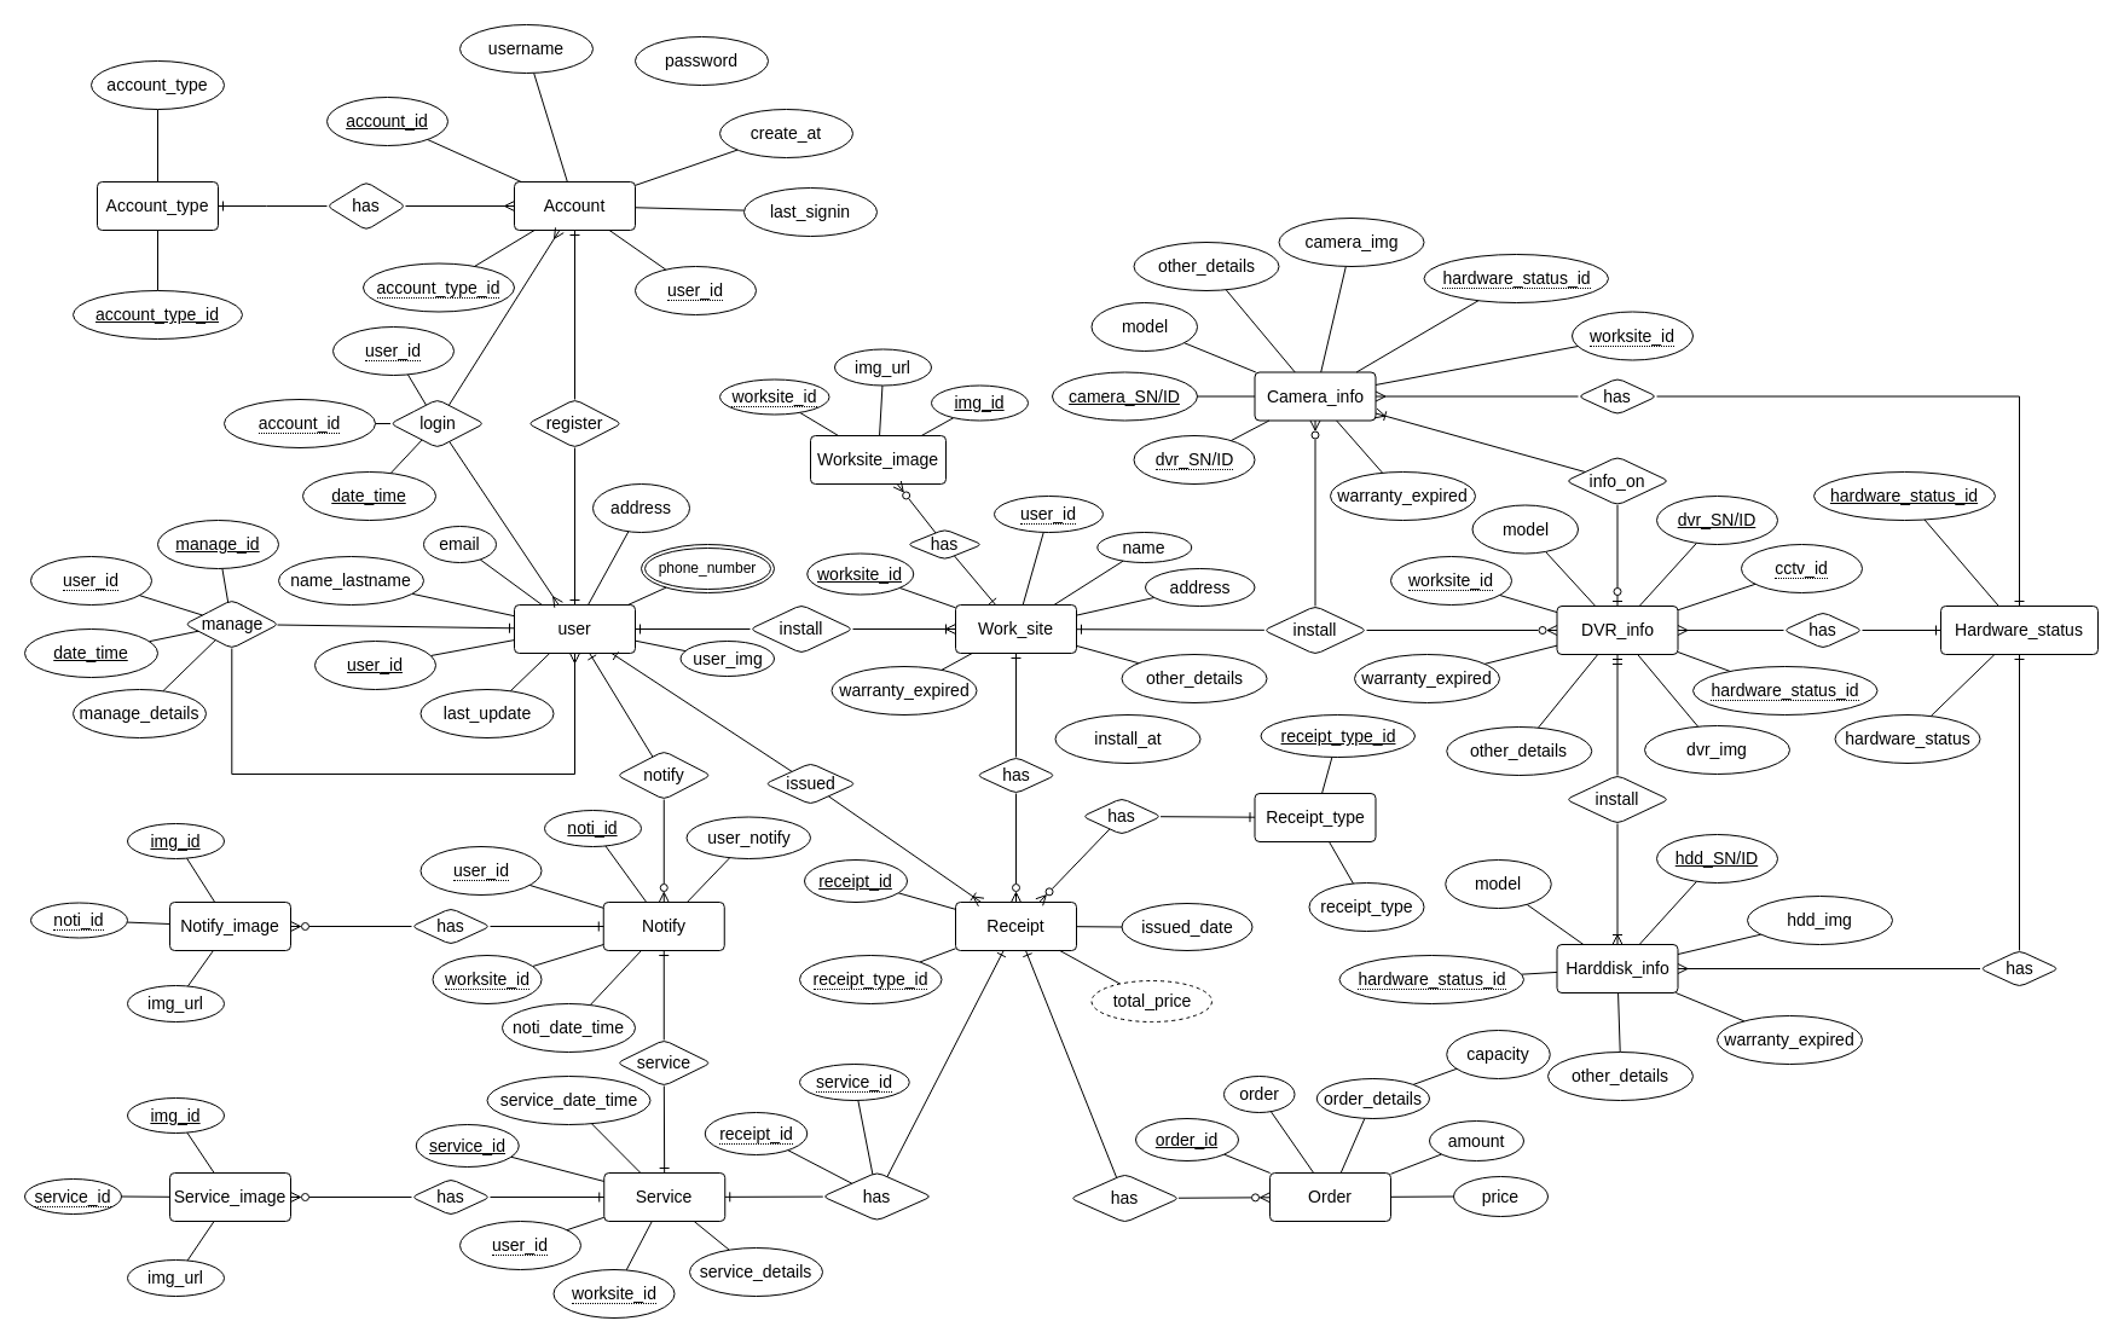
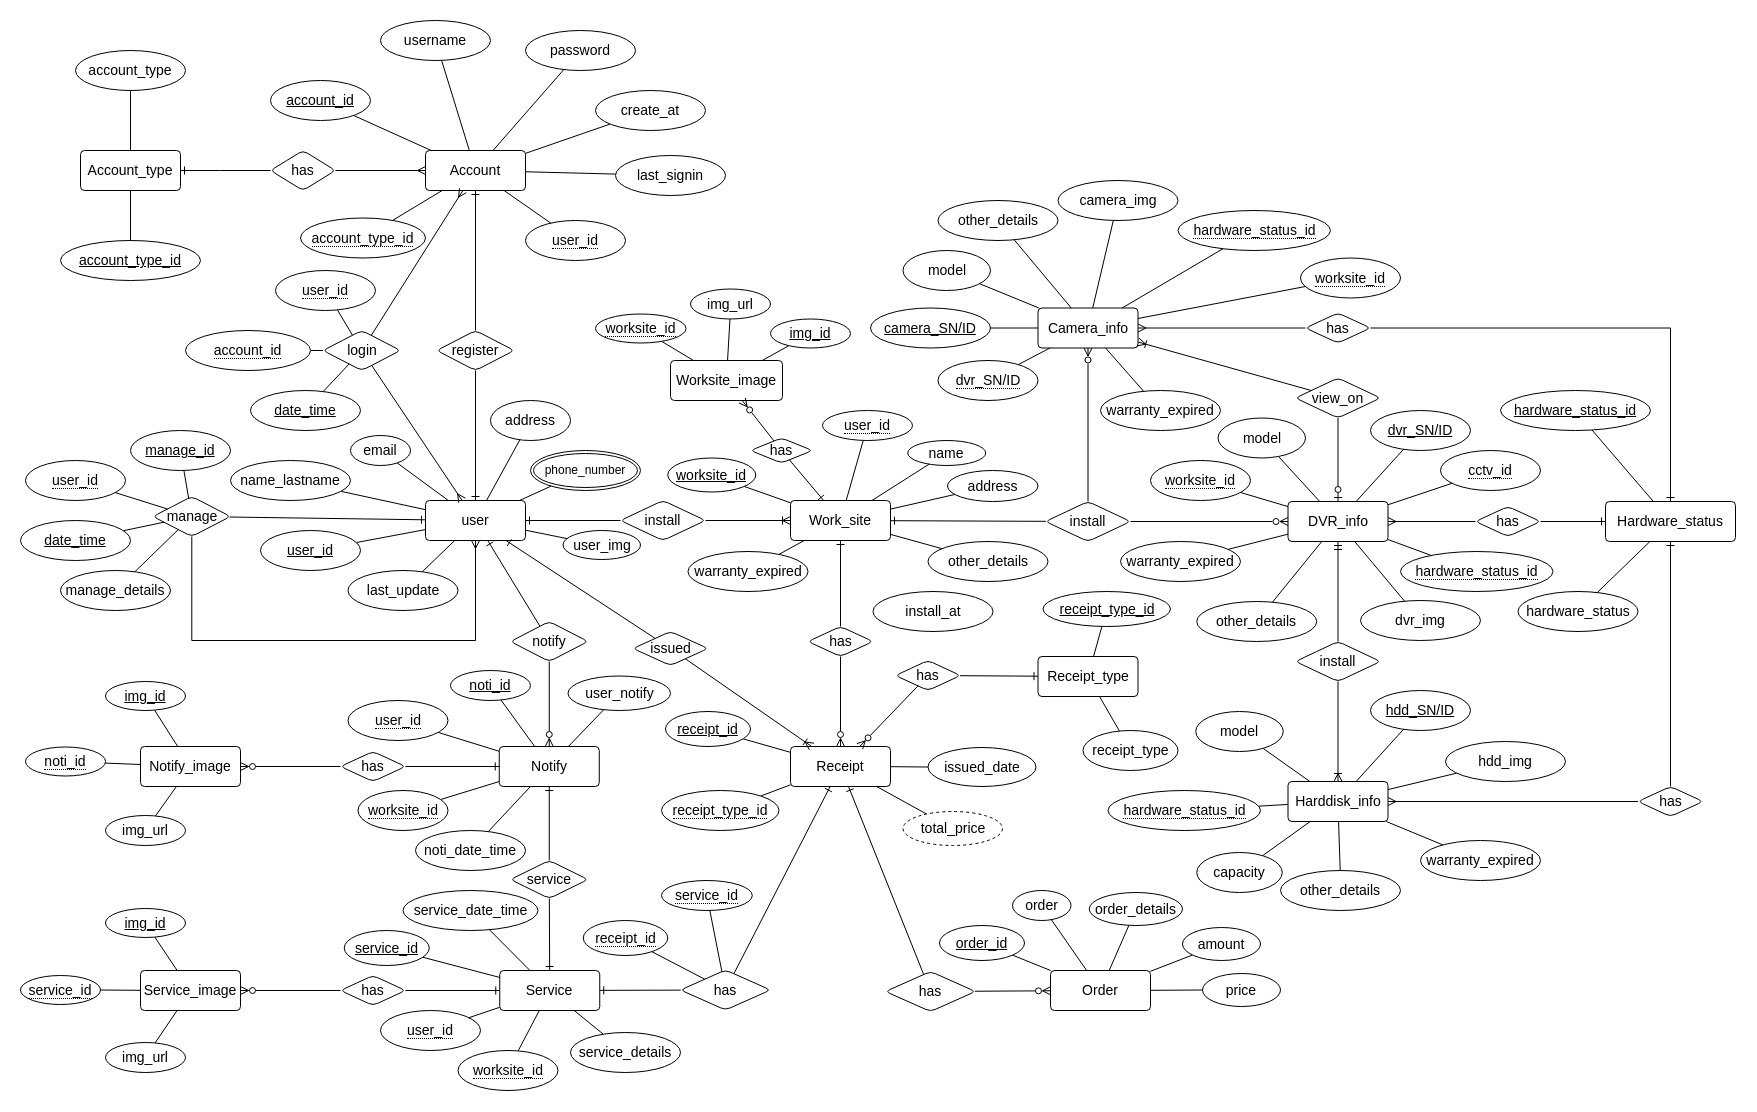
+ <mxCell id="16" style="edgeStyle=none;rounded=0;orthogonalLoop=1;jettySize=auto;html=1;endArrow=none;endFill=0;" parent="1" source="21" target="23" edge="1"><mxGeometry relative="1" as="geometry" /></mxCell>
- <mxCell id="105" value="info_on" style="rhombus;whiteSpace=wrap;html=1;fontSize=14;rounded=1;arcSize=10;" parent="1" vertex="1"><mxGeometry x="1295" y="377.5" width="85" height="40" as="geometry" /></mxCell>
+ <mxCell id="105" value="view_on" style="rhombus;whiteSpace=wrap;html=1;fontSize=14;rounded=1;arcSize=10;" parent="1" vertex="1"><mxGeometry x="1295" y="377.5" width="85" height="40" as="geometry" /></mxCell>
- <mxCell id="98" style="edgeStyle=none;rounded=0;orthogonalLoop=1;jettySize=auto;html=1;endArrow=none;endFill=0;" parent="1" source="99" target="256" edge="1"><mxGeometry relative="1" as="geometry" /></mxCell>
+ <mxCell id="98" style="edgeStyle=none;rounded=0;orthogonalLoop=1;jettySize=auto;html=1;endArrow=none;endFill=0;" parent="1" source="99" target="83" edge="1"><mxGeometry relative="1" as="geometry" /></mxCell>
